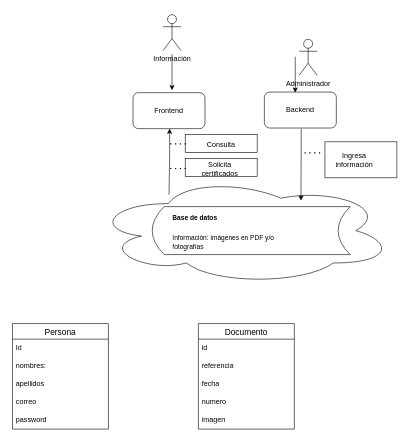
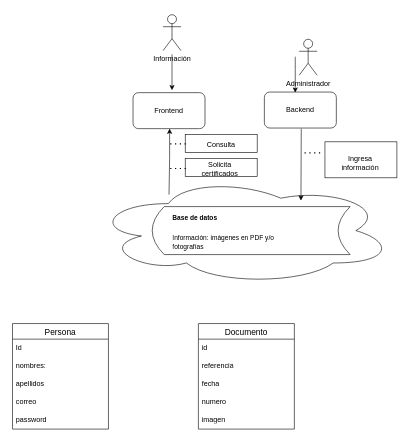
- <mxCell id="26" value="Ingresa información" style="text;html=1;strokeColor=none;fillColor=none;align=center;verticalAlign=middle;whiteSpace=wrap;rounded=0;" parent="8" vertex="1"><mxGeometry x="339" y="231" width="60" height="30" as="geometry" /></mxCell>
+ <mxCell id="26" value="Ingresa información" style="text;html=1;strokeColor=none;fillColor=none;align=center;verticalAlign=middle;whiteSpace=wrap;rounded=0;" parent="8" vertex="1"><mxGeometry x="349" y="236" width="60" height="30" as="geometry" /></mxCell>
